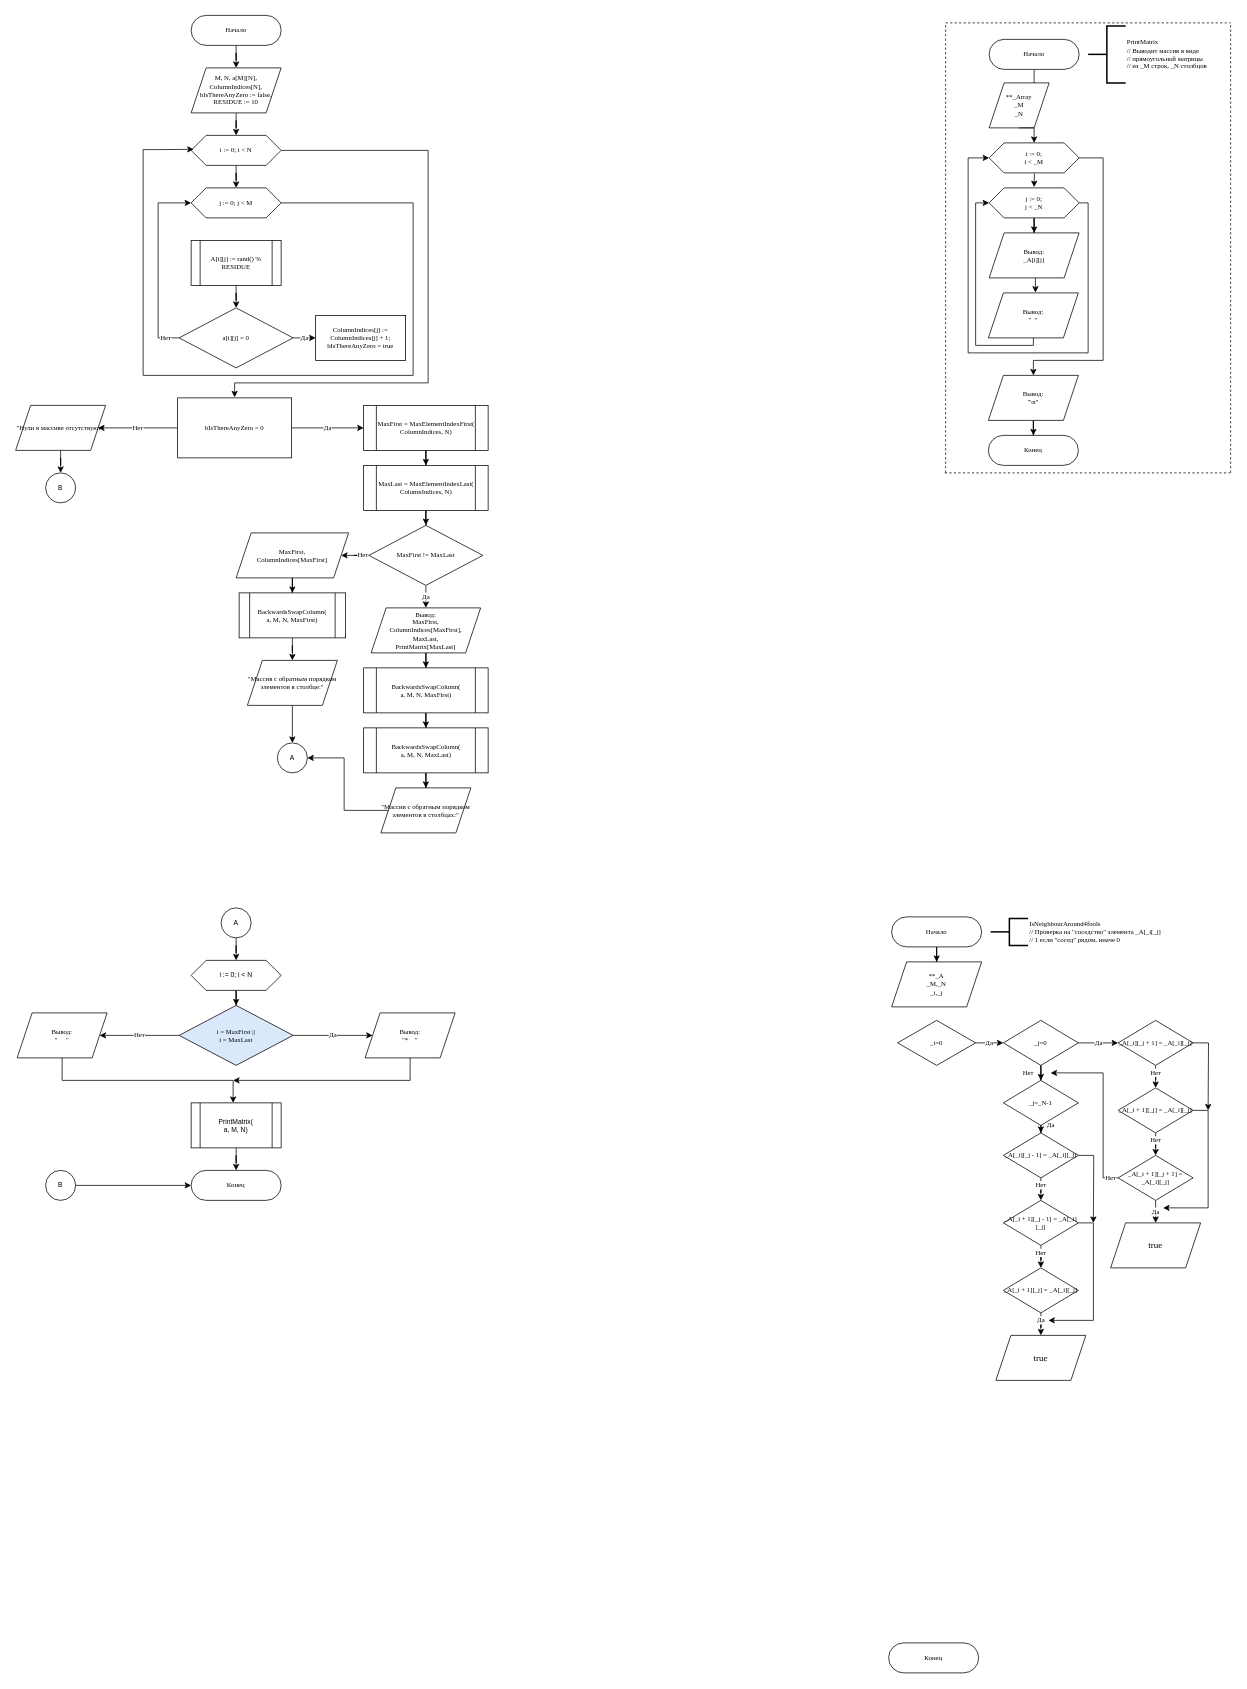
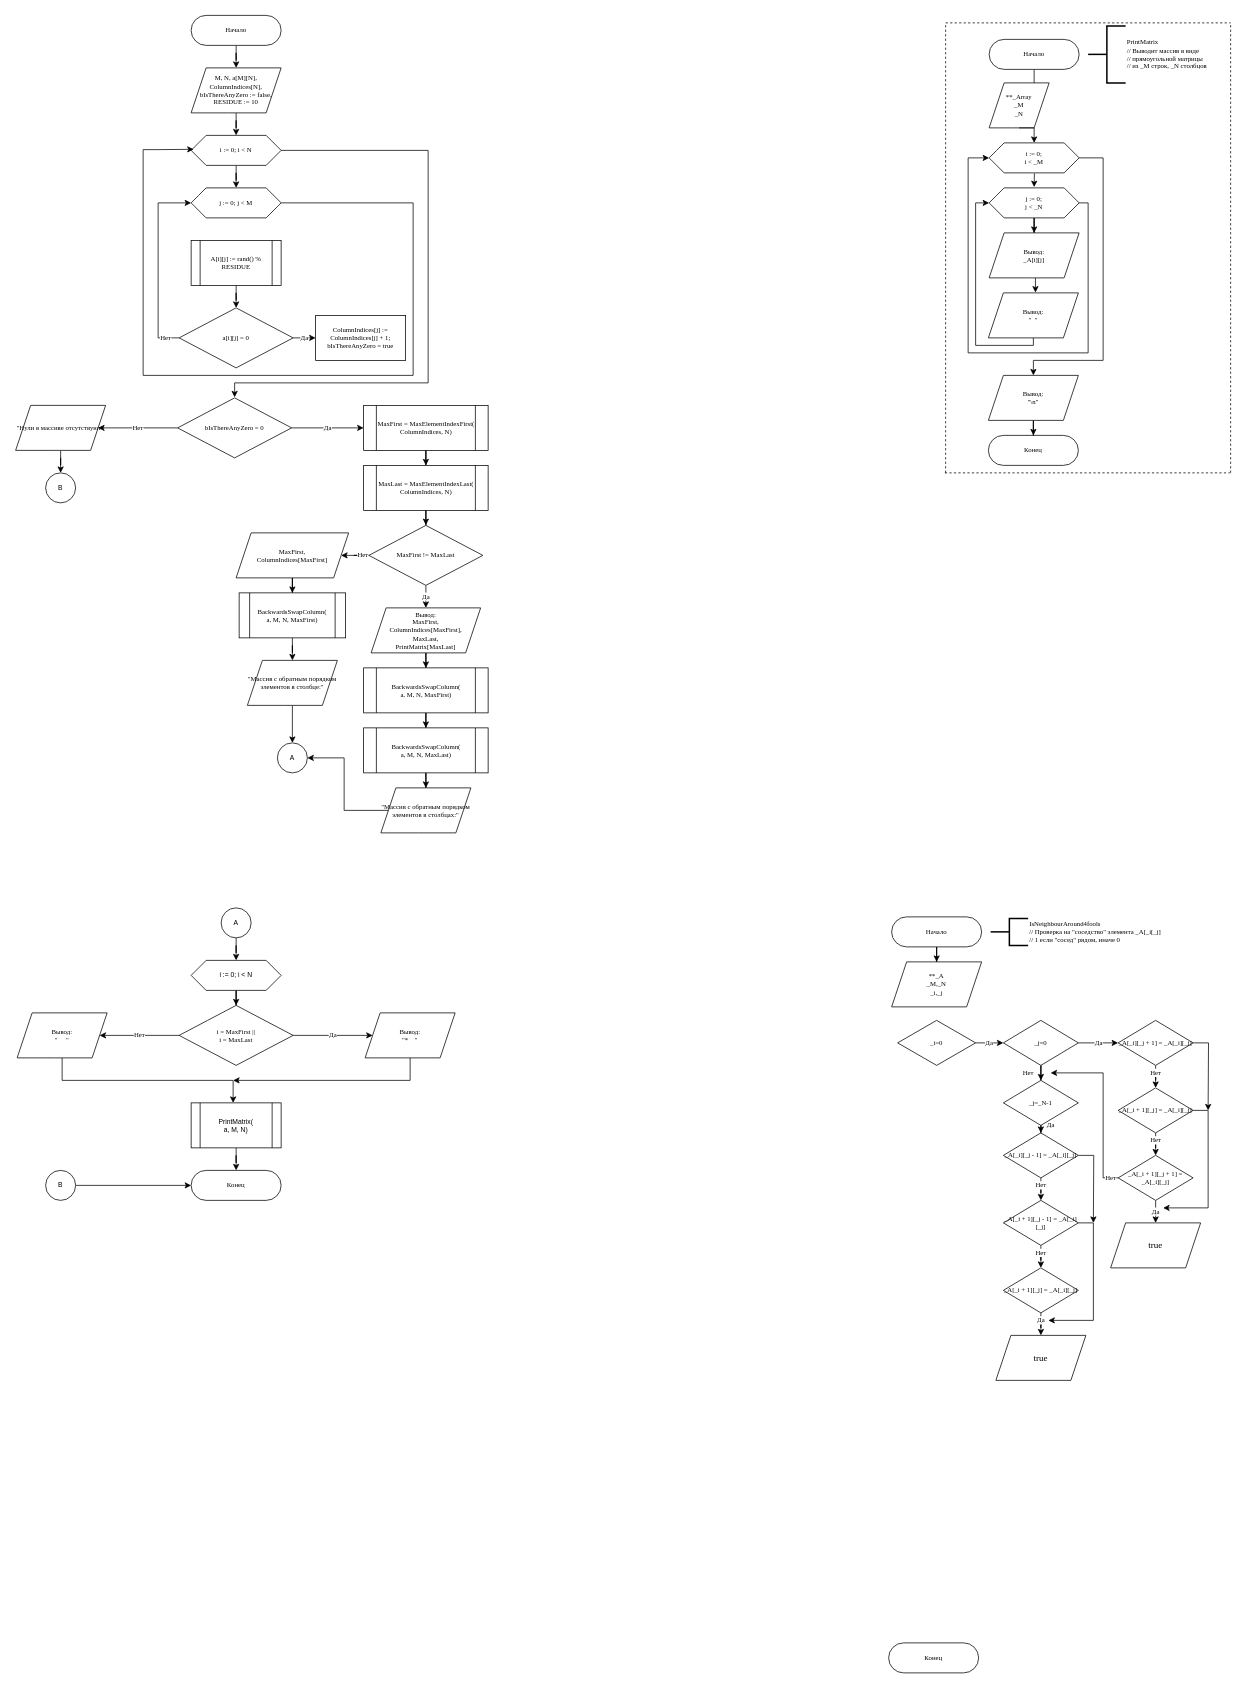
- <mxCell id="40" value="bIsThereAnyZero = 0" style="whiteSpace=wrap;html=1;fontFamily=Consolas;fontSize=9;arcSize=0;rounded=1;" parent="1" vertex="1"><mxGeometry x="236" y="530" width="152" height="80" as="geometry" /></mxCell>
+ <mxCell id="40" value="bIsThereAnyZero = 0" style="rhombus;whiteSpace=wrap;html=1;rounded=1;fontFamily=Consolas;fontSize=9;arcSize=0;" parent="1" vertex="1"><mxGeometry x="236" y="530" width="152" height="80" as="geometry" /></mxCell>
- <mxCell id="72" value="&lt;div style=&quot;font-size: 9px;&quot;&gt;i = MaxFirst ||&lt;/div&gt;&lt;div style=&quot;font-size: 9px;&quot;&gt;i = MaxLast&lt;/div&gt;" style="rhombus;whiteSpace=wrap;html=1;rounded=1;fontFamily=Consolas;fontSize=9;arcSize=0;fillColor=#dae8fc;" parent="1" vertex="1"><mxGeometry x="238" y="1340" width="152" height="80" as="geometry" /></mxCell>
+ <mxCell id="72" value="&lt;div style=&quot;font-size: 9px;&quot;&gt;i = MaxFirst ||&lt;/div&gt;&lt;div style=&quot;font-size: 9px;&quot;&gt;i = MaxLast&lt;/div&gt;" style="rhombus;whiteSpace=wrap;html=1;rounded=1;fontFamily=Consolas;fontSize=9;arcSize=0;" parent="1" vertex="1"><mxGeometry x="238" y="1340" width="152" height="80" as="geometry" /></mxCell>
